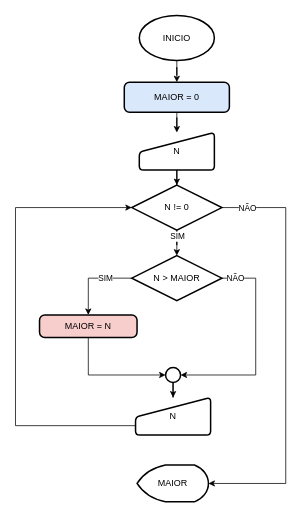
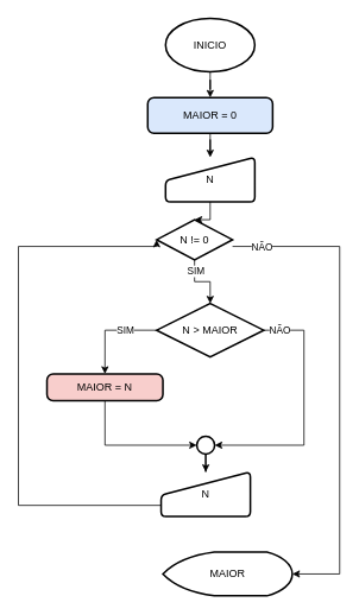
- <mxCell id="7" value="N != 0" style="strokeWidth=2;html=1;shape=mxgraph.flowchart.decision;whiteSpace=wrap;" vertex="1" parent="1"><mxGeometry x="174.91" y="246" width="120" height="60" as="geometry" /></mxCell>
+ <mxCell id="7" value="N != 0" style="strokeWidth=2;html=1;shape=mxgraph.flowchart.decision;whiteSpace=wrap;" vertex="1" parent="1"><mxGeometry x="174.91" y="246" width="85" height="45" as="geometry" /></mxCell>
- <mxCell id="12" value="MAIOR" style="strokeWidth=2;html=1;shape=mxgraph.flowchart.display;whiteSpace=wrap;" vertex="1" parent="1"><mxGeometry x="181.92" y="619" width="95.09" height="49" as="geometry" /></mxCell>
+ <mxCell id="12" value="MAIOR" style="strokeWidth=2;html=1;shape=mxgraph.flowchart.display;whiteSpace=wrap;" vertex="1" parent="1"><mxGeometry x="181.92" y="619" width="145" height="49" as="geometry" /></mxCell>
